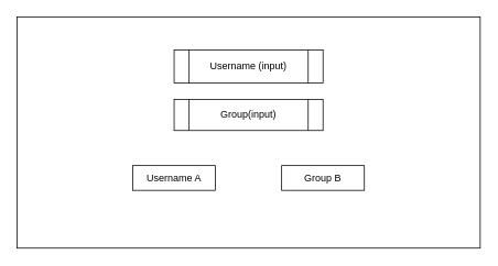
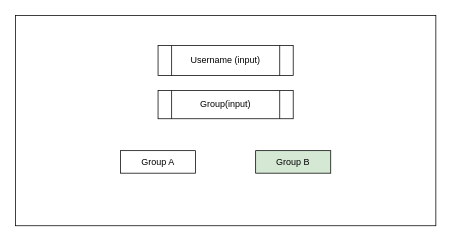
- <mxCell id="5" value="Username A" style="rounded=0;whiteSpace=wrap;html=1;" vertex="1" parent="1"><mxGeometry x="160" y="200" width="100" height="30" as="geometry" /></mxCell>
+ <mxCell id="5" value="Group A" style="rounded=0;whiteSpace=wrap;html=1;" vertex="1" parent="1"><mxGeometry x="160" y="200" width="100" height="30" as="geometry" /></mxCell>
- <mxCell id="6" value="Group B" style="rounded=0;whiteSpace=wrap;html=1;" vertex="1" parent="1"><mxGeometry x="340" y="200" width="100" height="30" as="geometry" /></mxCell>
+ <mxCell id="6" value="Group B" style="rounded=0;whiteSpace=wrap;html=1;fillColor=#d5e8d4;" vertex="1" parent="1"><mxGeometry x="340" y="200" width="100" height="30" as="geometry" /></mxCell>
